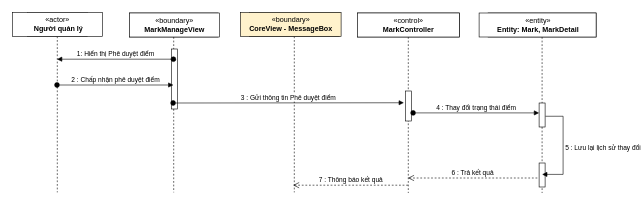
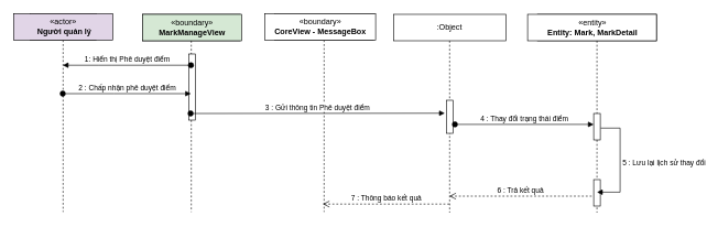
- <mxCell id="3" value="«actor»&lt;br&gt;&lt;b&gt;&amp;nbsp;Người quản lý&lt;/b&gt;" style="html=1;" parent="1" vertex="1"><mxGeometry x="20" y="20" width="150" height="40" as="geometry" /></mxCell>
+ <mxCell id="3" value="«actor»&lt;br&gt;&lt;b&gt;&amp;nbsp;Người quản lý&lt;/b&gt;" style="html=1;fillColor=#e1d5e7;" parent="1" vertex="1"><mxGeometry x="20" y="20" width="150" height="40" as="geometry" /></mxCell>
- <mxCell id="8" value="«boundary»&lt;br&gt;&lt;b&gt;CoreView - MessageBox&lt;/b&gt;" style="html=1;fillColor=#fff2cc;" parent="7" vertex="1"><mxGeometry x="-15" width="168" height="40" as="geometry" /></mxCell>
+ <mxCell id="8" value="«boundary»&lt;br&gt;&lt;b&gt;CoreView - MessageBox&lt;/b&gt;" style="html=1;" parent="7" vertex="1"><mxGeometry x="-15" width="168" height="40" as="geometry" /></mxCell>
- <mxCell id="5" value="«boundary»&lt;br&gt;&lt;b&gt;MarkManageView&lt;/b&gt;" style="html=1;" parent="4" vertex="1"><mxGeometry width="150" height="40" as="geometry" /></mxCell>
+ <mxCell id="5" value="«boundary»&lt;br&gt;&lt;b&gt;MarkManageView&lt;/b&gt;" style="html=1;fillColor=#d5e8d4;" parent="4" vertex="1"><mxGeometry width="150" height="40" as="geometry" /></mxCell>
- <mxCell id="10" value="«control»&lt;br&gt;&lt;b&gt;MarkController&lt;/b&gt;" style="html=1;" parent="9" vertex="1"><mxGeometry width="170" height="40" as="geometry" /></mxCell>
